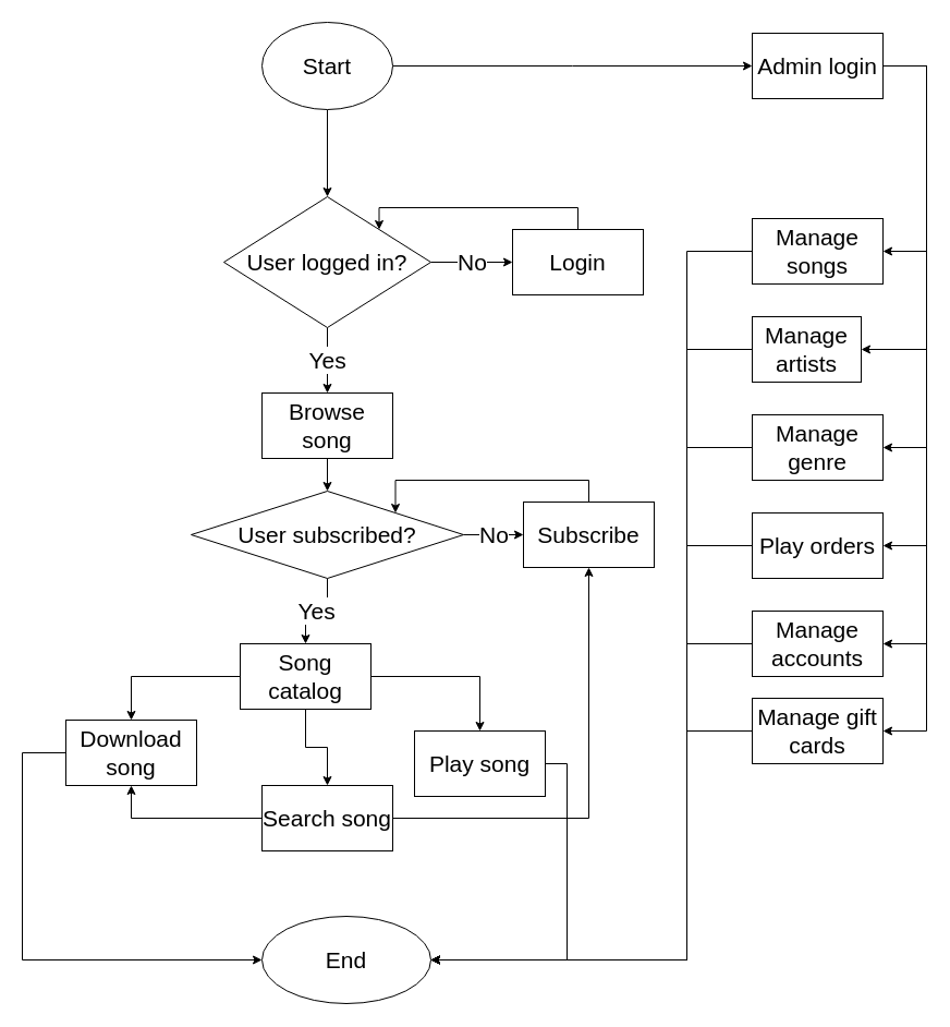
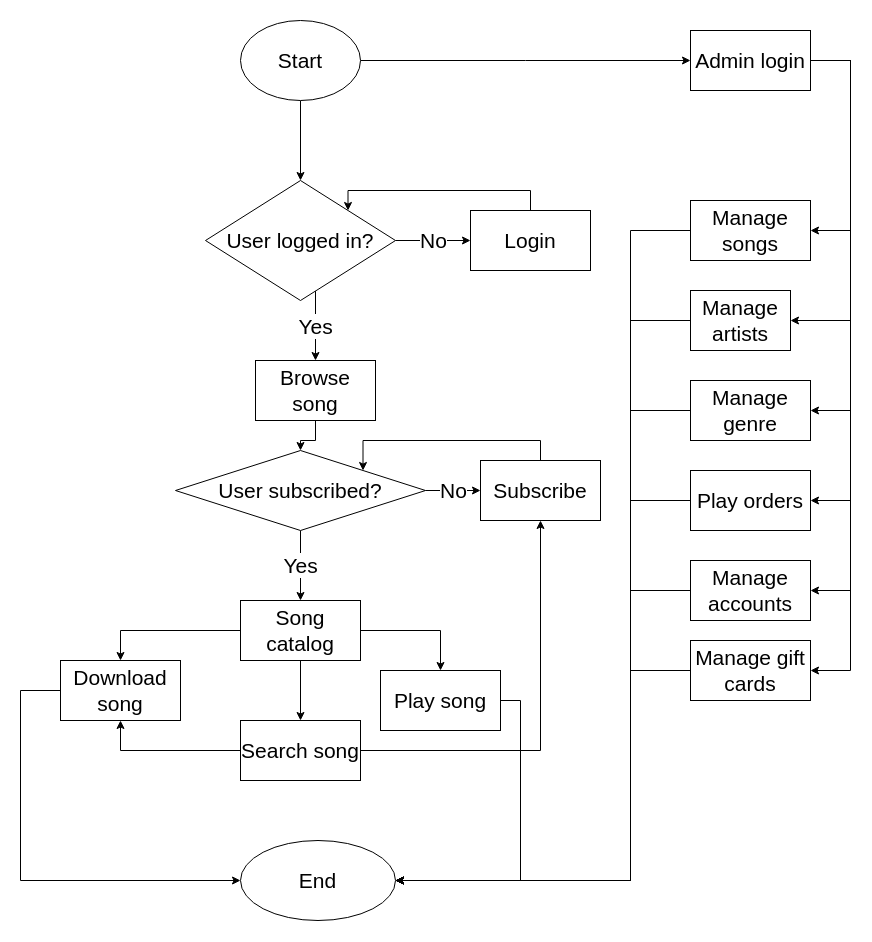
- <mxCell id="26" value="Browse song" style="rounded=0;whiteSpace=wrap;html=1;fontSize=21;" vertex="1" parent="1"><mxGeometry x="240" y="360" width="120" height="60" as="geometry" /></mxCell>
+ <mxCell id="26" value="Browse song" style="rounded=0;whiteSpace=wrap;html=1;fontSize=21;" vertex="1" parent="1"><mxGeometry x="255" y="360" width="120" height="60" as="geometry" /></mxCell>
- <mxCell id="9" value="Song catalog" style="rounded=0;whiteSpace=wrap;html=1;fontSize=21;" vertex="1" parent="1"><mxGeometry x="220" y="590" width="120" height="60" as="geometry" /></mxCell>
+ <mxCell id="9" value="Song catalog" style="rounded=0;whiteSpace=wrap;html=1;fontSize=21;" vertex="1" parent="1"><mxGeometry x="240" y="600" width="120" height="60" as="geometry" /></mxCell>
